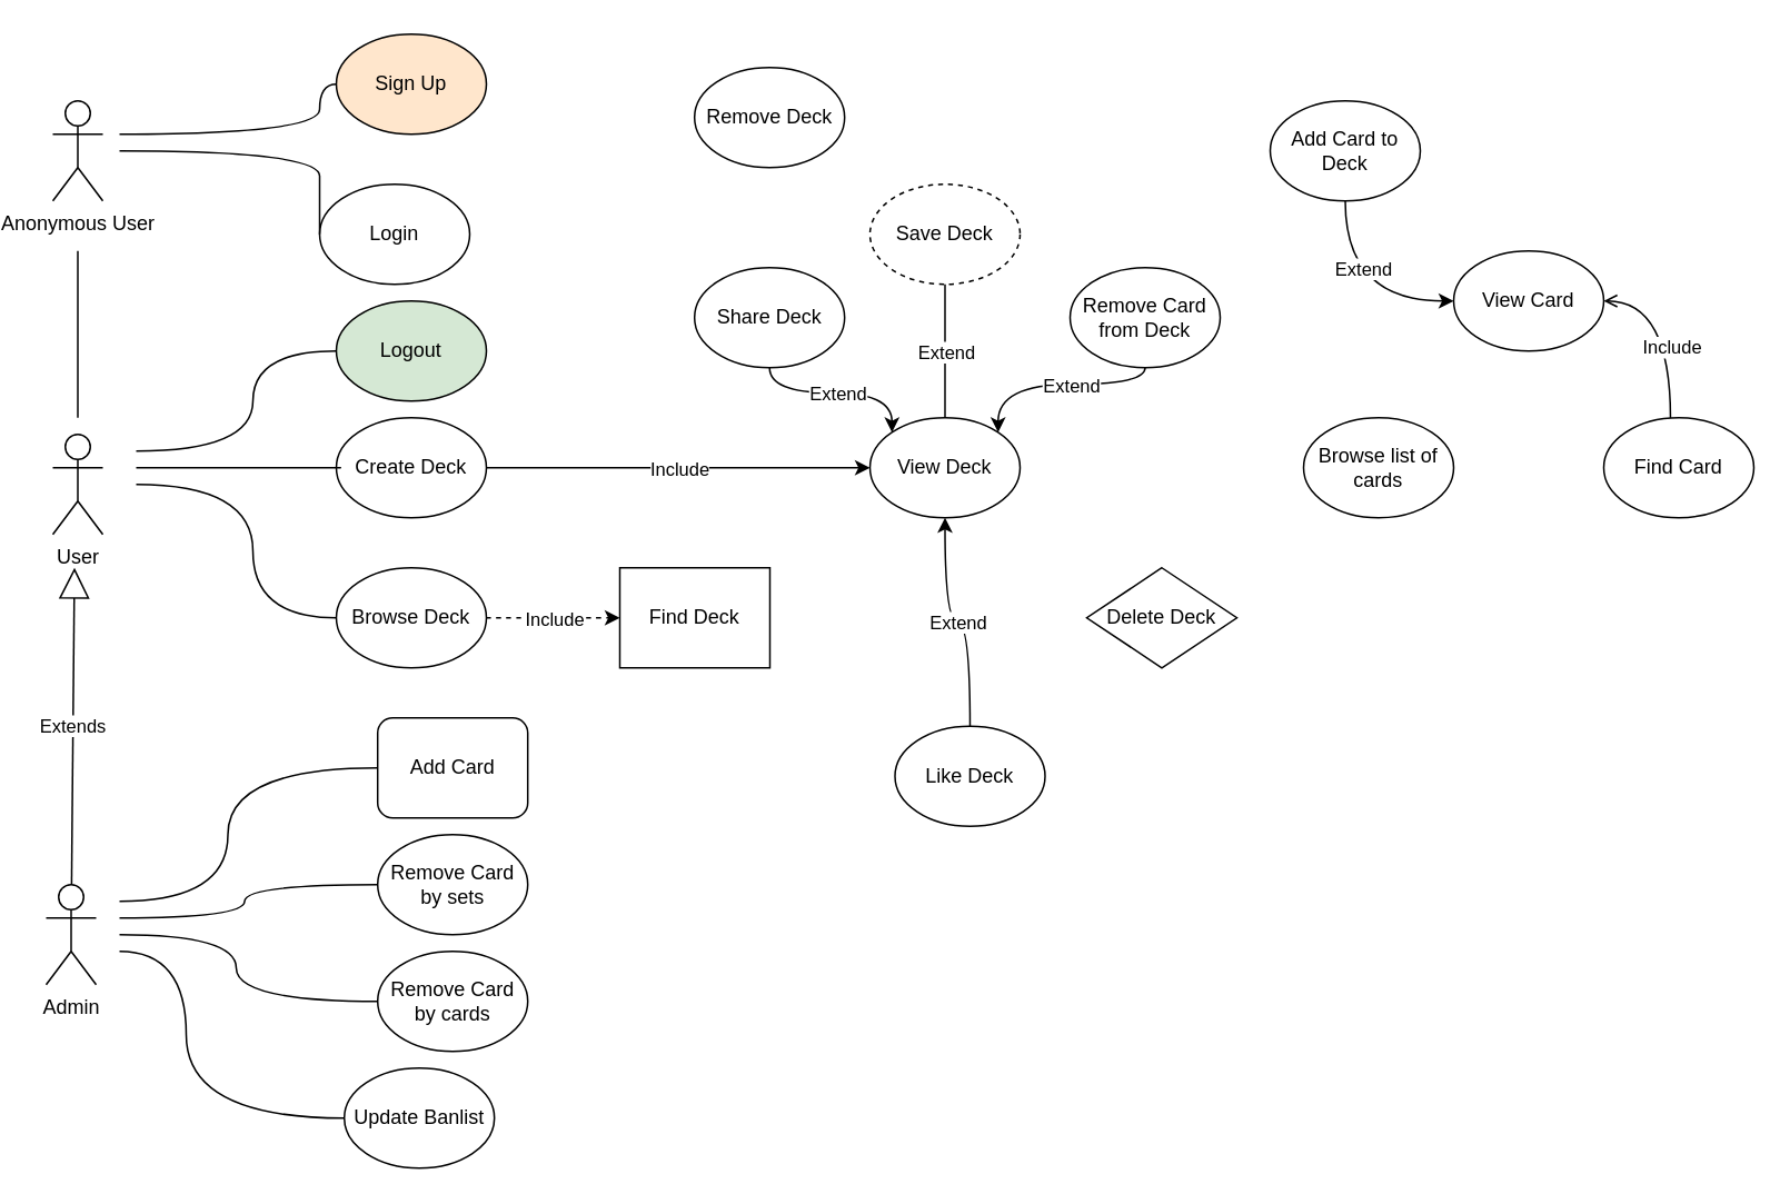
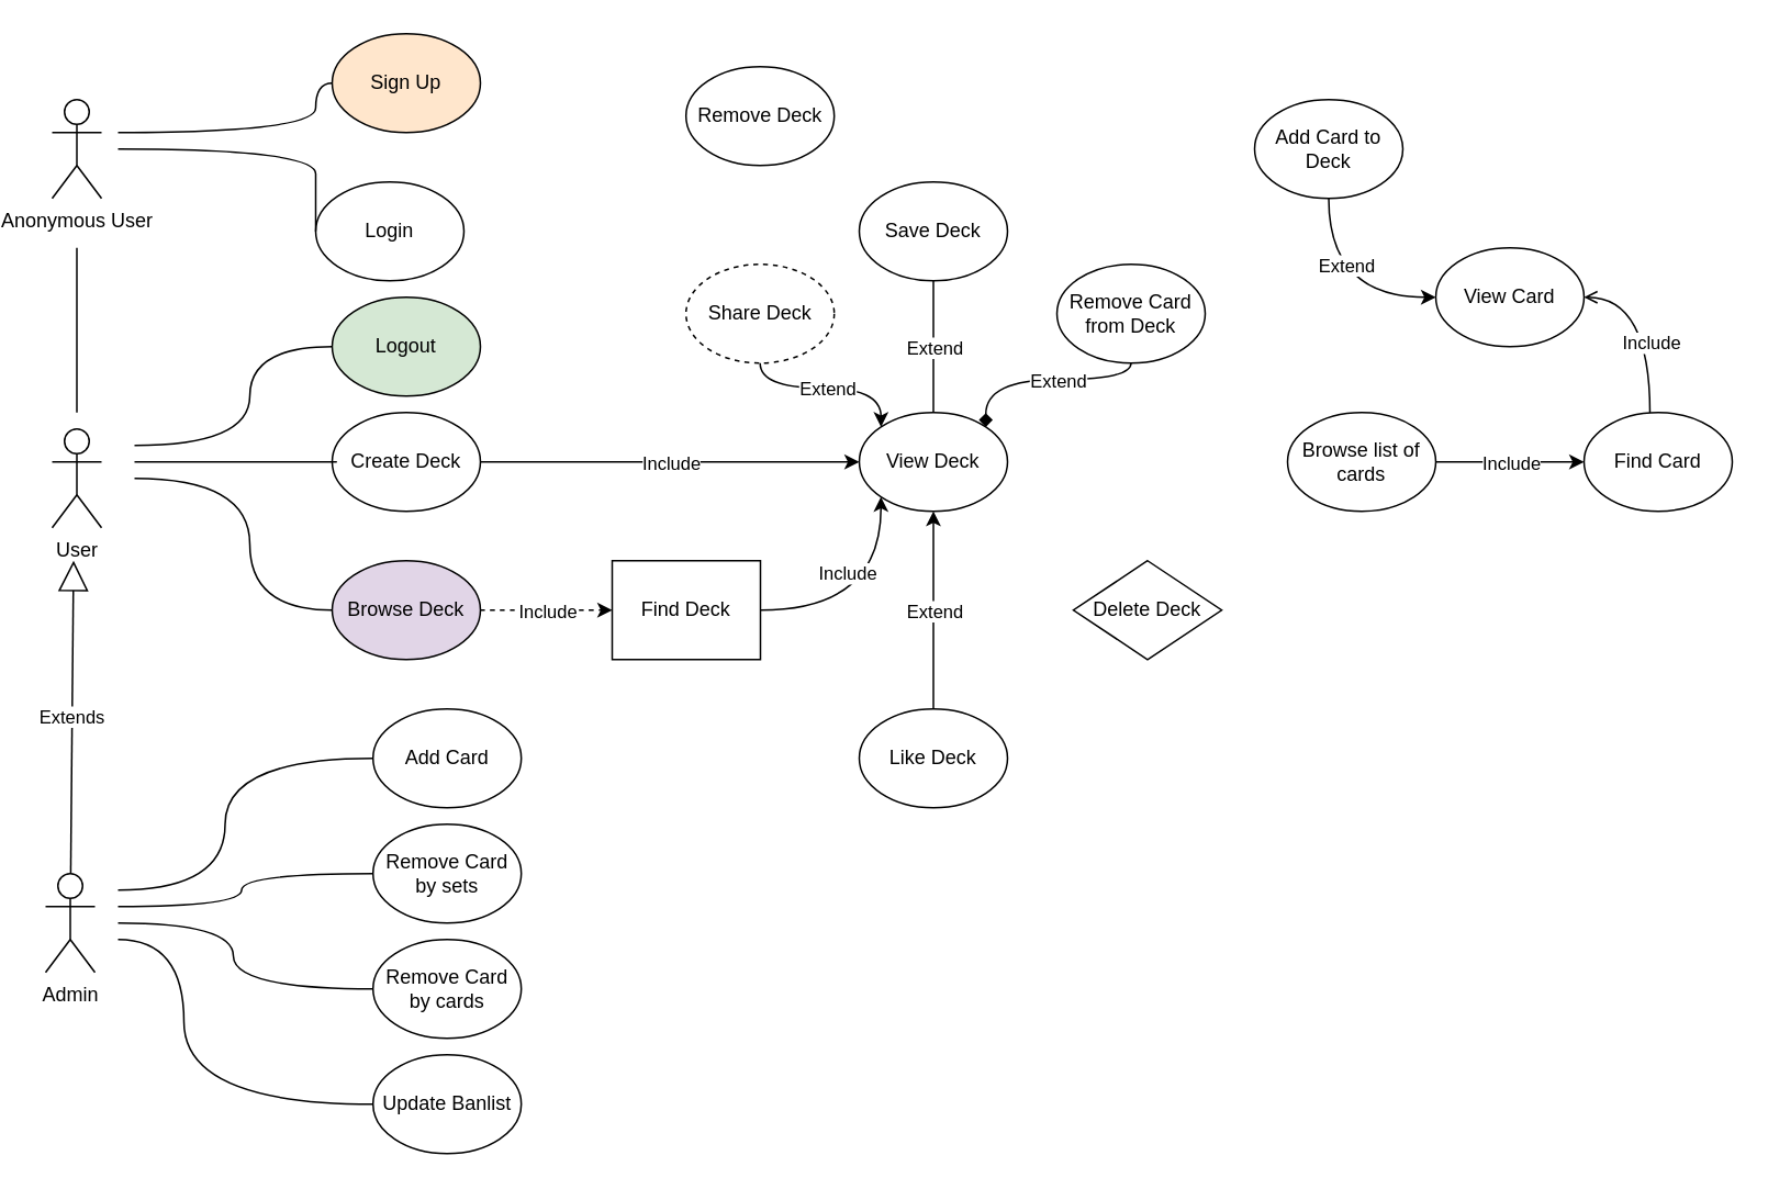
- <mxCell id="46" value="Save Deck" style="ellipse;whiteSpace=wrap;html=1;dashed=1;" parent="1" vertex="1"><mxGeometry x="514" y="110" width="90" height="60" as="geometry" /></mxCell>
+ <mxCell id="46" value="Save Deck" style="ellipse;whiteSpace=wrap;html=1;" parent="1" vertex="1"><mxGeometry x="514" y="110" width="90" height="60" as="geometry" /></mxCell>
- <mxCell id="3" value="Share Deck" style="ellipse;whiteSpace=wrap;html=1;" parent="1" vertex="1"><mxGeometry x="408.8" y="160" width="90" height="60" as="geometry" /></mxCell>
+ <mxCell id="3" value="Share Deck" style="ellipse;whiteSpace=wrap;html=1;dashed=1;" parent="1" vertex="1"><mxGeometry x="408.8" y="160" width="90" height="60" as="geometry" /></mxCell>
- <mxCell id="20" value="" style="endArrow=classic;html=1;edgeStyle=orthogonalEdgeStyle;curved=1;exitX=0.5;exitY=1;exitDx=0;exitDy=0;entryX=1;entryY=0;entryDx=0;entryDy=0;" parent="1" source="19" target="9" edge="1"><mxGeometry relative="1" as="geometry"><mxPoint x="657.06" y="350" as="sourcePoint" /><mxPoint x="634" y="380" as="targetPoint" /><Array as="points"><mxPoint x="679" y="230" /><mxPoint x="591" y="230" /></Array></mxGeometry></mxCell>
+ <mxCell id="20" value="" style="endArrow=diamond;html=1;edgeStyle=orthogonalEdgeStyle;curved=1;exitX=0.5;exitY=1;exitDx=0;exitDy=0;entryX=1;entryY=0;entryDx=0;entryDy=0;" parent="1" source="19" target="9" edge="1"><mxGeometry relative="1" as="geometry"><mxPoint x="657.06" y="350" as="sourcePoint" /><mxPoint x="634" y="380" as="targetPoint" /><Array as="points"><mxPoint x="679" y="230" /><mxPoint x="591" y="230" /></Array></mxGeometry></mxCell>
+ <mxCell id="40" value="" style="endArrow=classic;html=1;edgeStyle=orthogonalEdgeStyle;curved=1;exitX=1;exitY=0.5;exitDx=0;exitDy=0;entryX=0;entryY=0.5;entryDx=0;entryDy=0;" parent="1" source="39" target="42" edge="1"><mxGeometry relative="1" as="geometry"><mxPoint x="1034" y="205" as="sourcePoint" /><mxPoint x="1074" y="295" as="targetPoint" /></mxGeometry></mxCell>
+ <mxCell id="41" value="Include" style="edgeLabel;resizable=0;html=1;align=center;verticalAlign=middle;" parent="40" connectable="0" vertex="1"><mxGeometry relative="1" as="geometry" /></mxCell>
+ <mxCell id="25" value="" style="endArrow=classic;html=1;edgeStyle=orthogonalEdgeStyle;curved=1;entryX=0;entryY=1;entryDx=0;entryDy=0;exitX=1;exitY=0.5;exitDx=0;exitDy=0;" parent="1" source="24" target="9" edge="1"><mxGeometry relative="1" as="geometry"><mxPoint x="384" y="518.26" as="sourcePoint" /><mxPoint x="435.14" y="340" as="targetPoint" /></mxGeometry></mxCell>
+ <mxCell id="26" value="Include" style="edgeLabel;resizable=0;html=1;align=center;verticalAlign=middle;" parent="25" connectable="0" vertex="1"><mxGeometry relative="1" as="geometry"><mxPoint x="-18.4" y="-22.34" as="offset" /></mxGeometry></mxCell>
- <mxCell id="15" value="Browse Deck" style="ellipse;whiteSpace=wrap;html=1;" parent="1" vertex="1"><mxGeometry x="194" y="340" width="90" height="60" as="geometry" /></mxCell>
+ <mxCell id="15" value="Browse Deck" style="ellipse;whiteSpace=wrap;html=1;fillColor=#e1d5e7;" parent="1" vertex="1"><mxGeometry x="194" y="340" width="90" height="60" as="geometry" /></mxCell>
- <mxCell id="30" value="Add Card" style="whiteSpace=wrap;html=1;rounded=1;" parent="1" vertex="1"><mxGeometry x="218.8" y="430" width="90" height="60" as="geometry" /></mxCell>
+ <mxCell id="30" value="Add Card" style="ellipse;whiteSpace=wrap;html=1;" parent="1" vertex="1"><mxGeometry x="218.8" y="430" width="90" height="60" as="geometry" /></mxCell>
- <mxCell id="4" value="Like Deck" style="ellipse;whiteSpace=wrap;html=1;" parent="1" vertex="1"><mxGeometry x="529" y="435" width="90" height="60" as="geometry" /></mxCell>
+ <mxCell id="4" value="Like Deck" style="ellipse;whiteSpace=wrap;html=1;" parent="1" vertex="1"><mxGeometry x="514" y="430" width="90" height="60" as="geometry" /></mxCell>
- <mxCell id="32" value="Update Banlist" style="ellipse;whiteSpace=wrap;html=1;" parent="1" vertex="1"><mxGeometry x="198.8" y="640" width="90" height="60" as="geometry" /></mxCell>
+ <mxCell id="32" value="Update Banlist" style="ellipse;whiteSpace=wrap;html=1;" parent="1" vertex="1"><mxGeometry x="218.8" y="640" width="90" height="60" as="geometry" /></mxCell>
